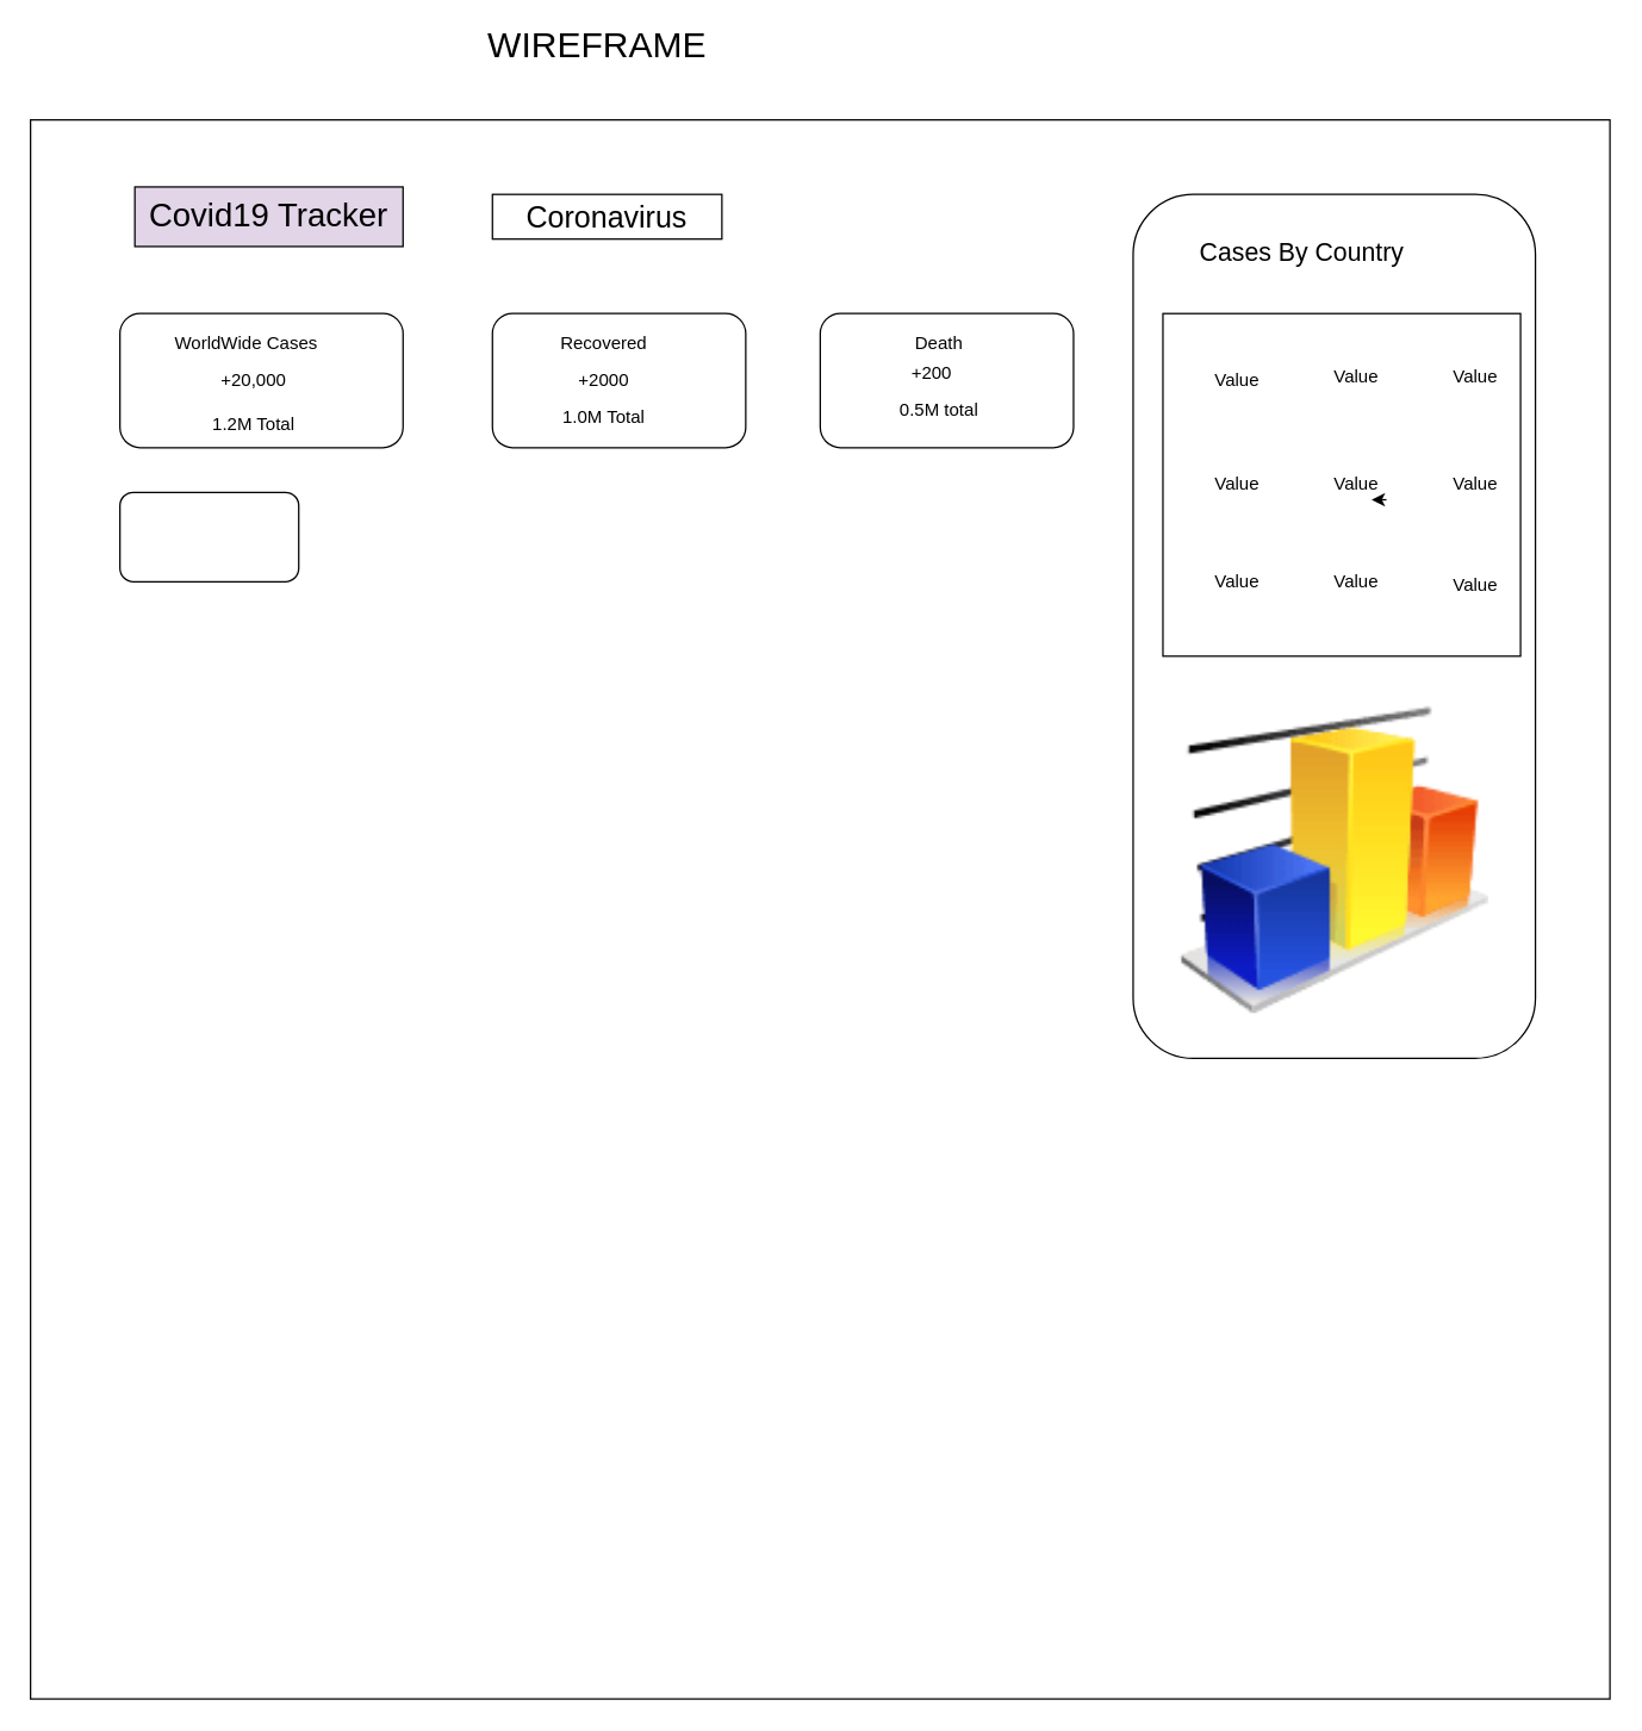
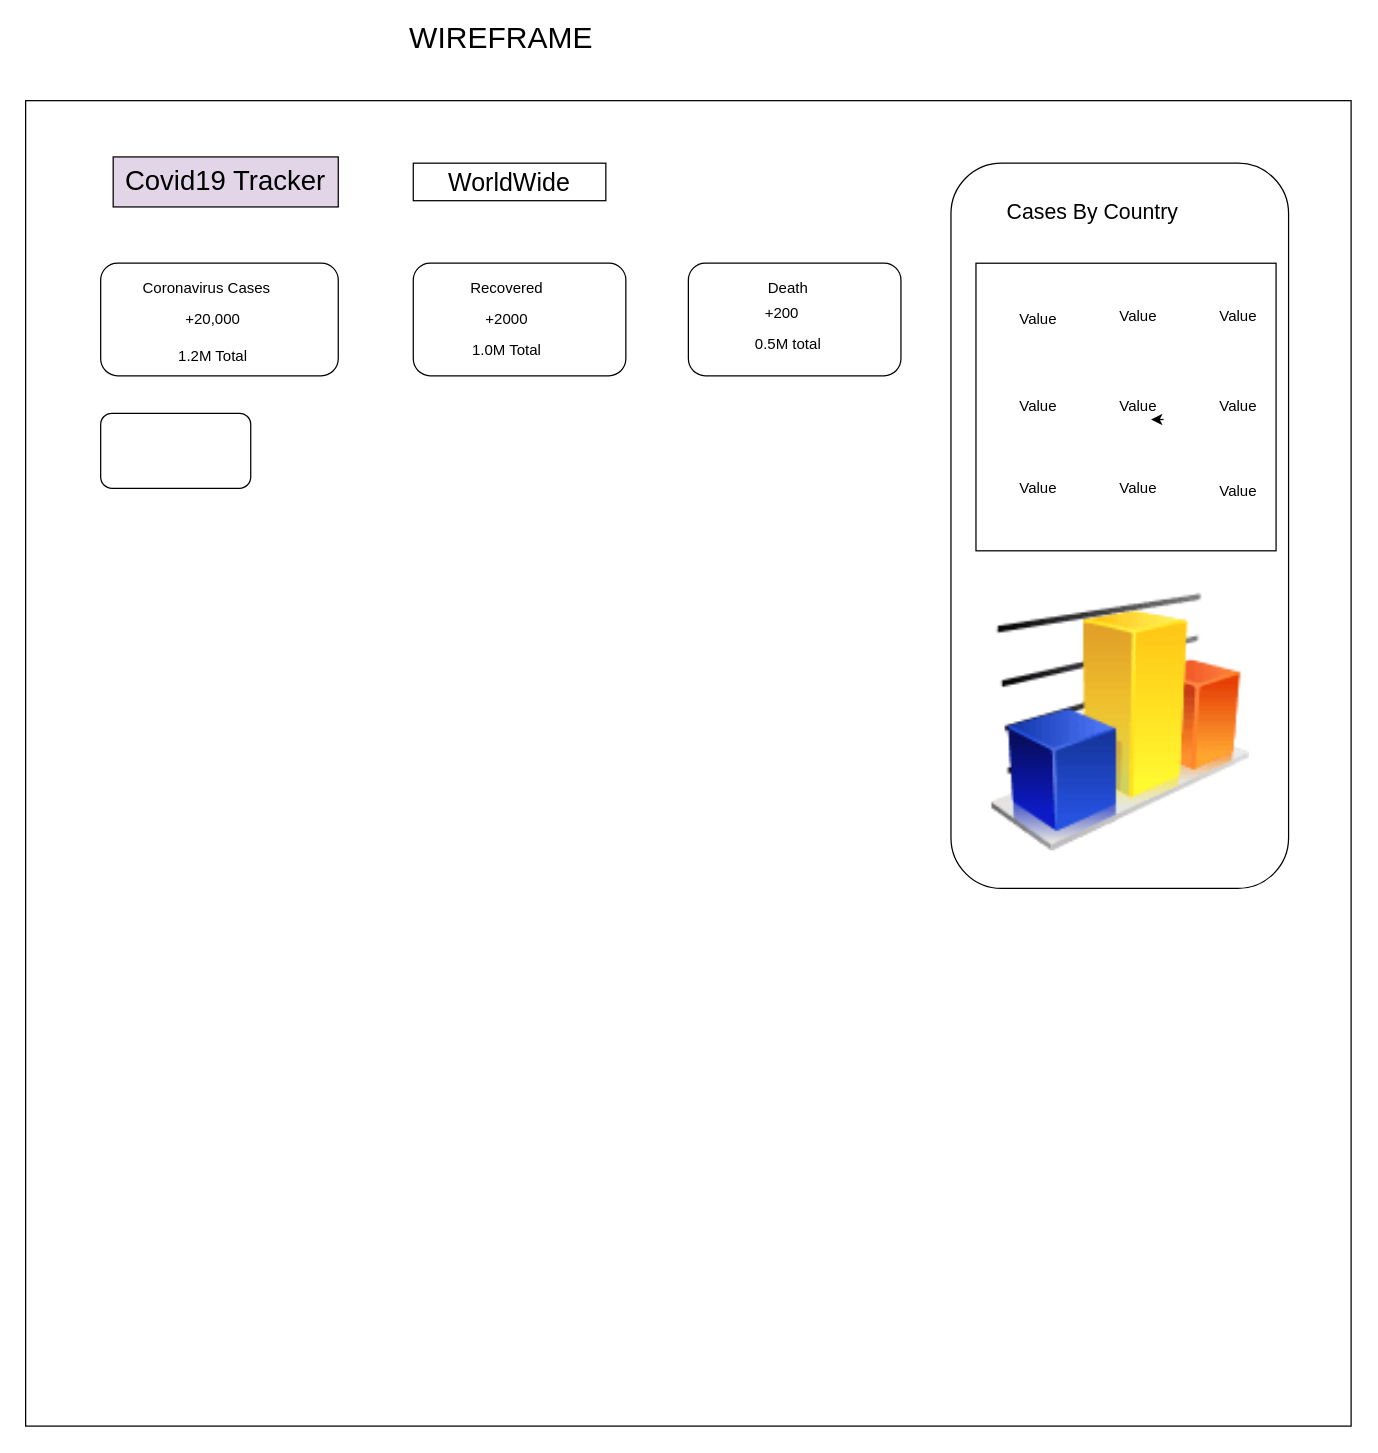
- <mxCell id="5" value="&lt;font style=&quot;font-size: 20px&quot;&gt;Coronavirus&lt;/font&gt;" style="rounded=0;whiteSpace=wrap;html=1;" vertex="1" parent="1"><mxGeometry x="330" y="130" width="154" height="30" as="geometry" /></mxCell>
+ <mxCell id="5" value="&lt;font style=&quot;font-size: 20px&quot;&gt;WorldWide&lt;/font&gt;" style="rounded=0;whiteSpace=wrap;html=1;" vertex="1" parent="1"><mxGeometry x="330" y="130" width="154" height="30" as="geometry" /></mxCell>
- <mxCell id="7" value="WorldWide Cases" style="text;html=1;strokeColor=none;fillColor=none;align=center;verticalAlign=middle;whiteSpace=wrap;rounded=0;" vertex="1" parent="1"><mxGeometry x="80" y="220" width="170" height="20" as="geometry" /></mxCell>
+ <mxCell id="7" value="Coronavirus Cases" style="text;html=1;strokeColor=none;fillColor=none;align=center;verticalAlign=middle;whiteSpace=wrap;rounded=0;" vertex="1" parent="1"><mxGeometry x="80" y="220" width="170" height="20" as="geometry" /></mxCell>
